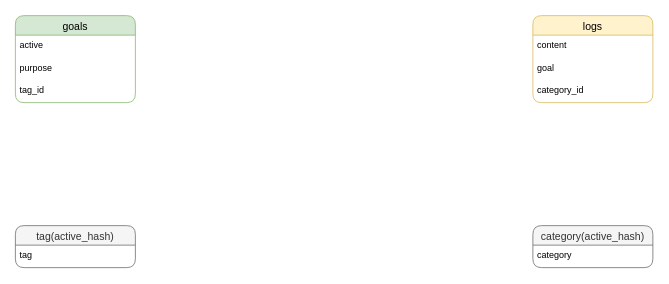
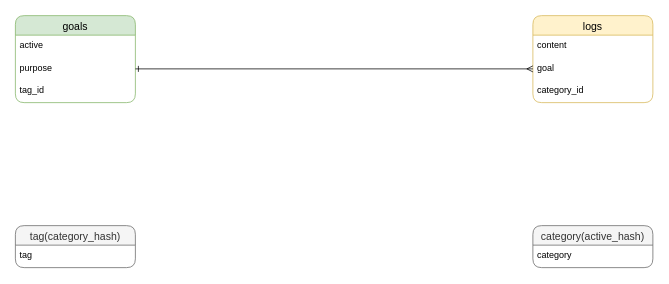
+ <mxCell id="14" style="edgeStyle=none;html=1;exitX=1;exitY=0.5;exitDx=0;exitDy=0;entryX=0;entryY=0.5;entryDx=0;entryDy=0;startArrow=ERone;startFill=0;endArrow=ERmany;endFill=0;" parent="1" source="12" target="8" edge="1"><mxGeometry relative="1" as="geometry" /></mxCell>
- <mxCell id="4" value="tag(active_hash)" style="swimlane;fontStyle=0;childLayout=stackLayout;horizontal=1;startSize=26;horizontalStack=0;resizeParent=1;resizeParentMax=0;resizeLast=0;collapsible=1;marginBottom=0;align=center;fontSize=14;rounded=1;fillColor=#f5f5f5;fontColor=#333333;strokeColor=#666666;" parent="1" vertex="1"><mxGeometry x="20" y="300" width="160" height="56" as="geometry" /></mxCell>
+ <mxCell id="4" value="tag(category_hash)" style="swimlane;fontStyle=0;childLayout=stackLayout;horizontal=1;startSize=26;horizontalStack=0;resizeParent=1;resizeParentMax=0;resizeLast=0;collapsible=1;marginBottom=0;align=center;fontSize=14;rounded=1;fillColor=#f5f5f5;fontColor=#333333;strokeColor=#666666;" parent="1" vertex="1"><mxGeometry x="20" y="300" width="160" height="56" as="geometry" /></mxCell>
